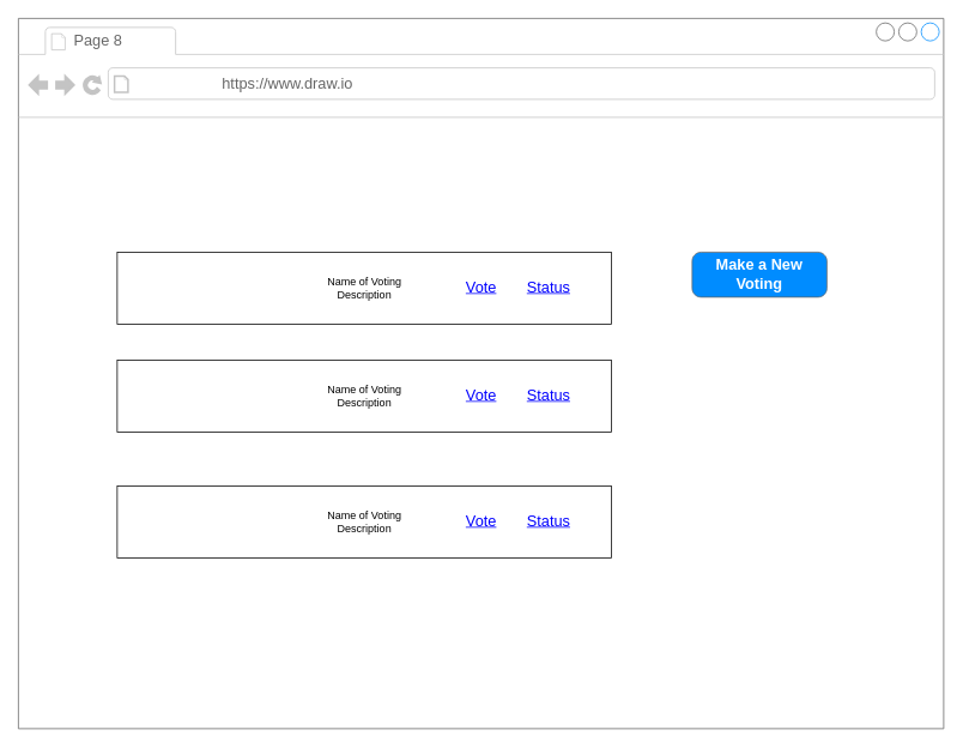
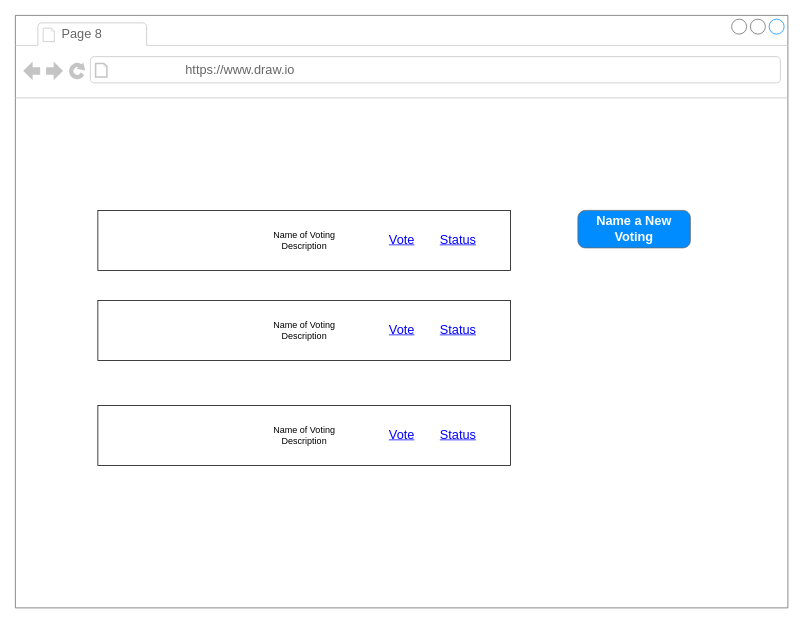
- <mxCell id="5" value="Make a New Voting" style="strokeWidth=1;shadow=0;dashed=0;align=center;html=1;shape=mxgraph.mockup.buttons.button;strokeColor=#666666;fontColor=#ffffff;mainText=;buttonStyle=round;fontSize=17;fontStyle=1;fillColor=#008cff;whiteSpace=wrap;" vertex="1" parent="2"><mxGeometry x="750" y="260" width="150" height="50" as="geometry" /></mxCell>
+ <mxCell id="5" value="Name a New Voting" style="strokeWidth=1;shadow=0;dashed=0;align=center;html=1;shape=mxgraph.mockup.buttons.button;strokeColor=#666666;fontColor=#ffffff;mainText=;buttonStyle=round;fontSize=17;fontStyle=1;fillColor=#008cff;whiteSpace=wrap;" vertex="1" parent="2"><mxGeometry x="750" y="260" width="150" height="50" as="geometry" /></mxCell>
